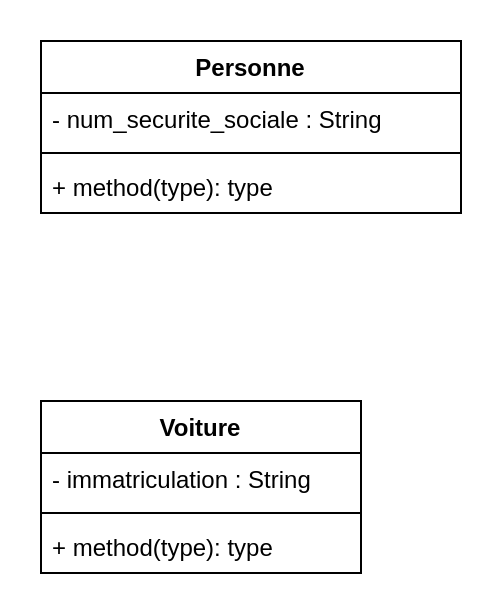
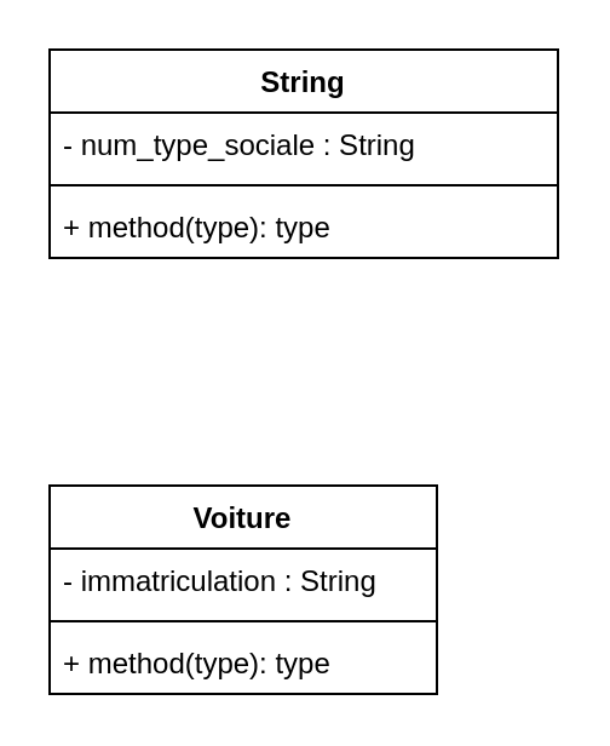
- <mxCell id="2" value="Personne" style="swimlane;fontStyle=1;align=center;verticalAlign=top;childLayout=stackLayout;horizontal=1;startSize=26;horizontalStack=0;resizeParent=1;resizeParentMax=0;resizeLast=0;collapsible=1;marginBottom=0;whiteSpace=wrap;html=1;" vertex="1" parent="1"><mxGeometry x="20" y="20" width="210" height="86" as="geometry" /></mxCell>
+ <mxCell id="2" value="String" style="swimlane;fontStyle=1;align=center;verticalAlign=top;childLayout=stackLayout;horizontal=1;startSize=26;horizontalStack=0;resizeParent=1;resizeParentMax=0;resizeLast=0;collapsible=1;marginBottom=0;whiteSpace=wrap;html=1;" vertex="1" parent="1"><mxGeometry x="20" y="20" width="210" height="86" as="geometry" /></mxCell>
- <mxCell id="3" value="- num_securite_sociale : String" style="text;strokeColor=none;fillColor=none;align=left;verticalAlign=top;spacingLeft=4;spacingRight=4;overflow=hidden;rotatable=0;points=[[0,0.5],[1,0.5]];portConstraint=eastwest;whiteSpace=wrap;html=1;" vertex="1" parent="2"><mxGeometry y="26" width="210" height="26" as="geometry" /></mxCell>
+ <mxCell id="3" value="- num_type_sociale : String" style="text;strokeColor=none;fillColor=none;align=left;verticalAlign=top;spacingLeft=4;spacingRight=4;overflow=hidden;rotatable=0;points=[[0,0.5],[1,0.5]];portConstraint=eastwest;whiteSpace=wrap;html=1;" vertex="1" parent="2"><mxGeometry y="26" width="210" height="26" as="geometry" /></mxCell>
